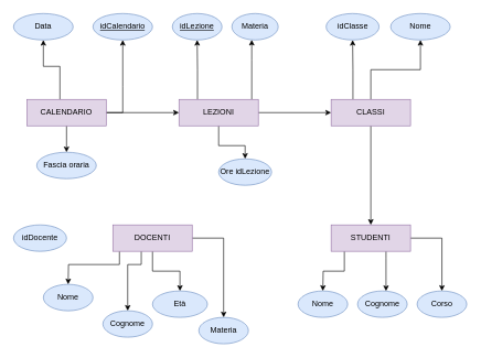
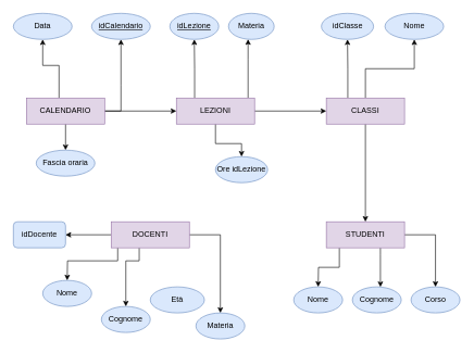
- <mxCell id="31" value="idDocente" style="ellipse;whiteSpace=wrap;html=1;rounded=0;fillColor=#dae8fc;strokeColor=#6c8ebf;" parent="1" vertex="1"><mxGeometry x="20" y="340" width="80" height="40" as="geometry" /></mxCell>
+ <mxCell id="31" value="idDocente" style="whiteSpace=wrap;html=1;fillColor=#dae8fc;strokeColor=#6c8ebf;rounded=1;" parent="1" vertex="1"><mxGeometry x="20" y="340" width="80" height="40" as="geometry" /></mxCell>
- <mxCell id="16" value="" style="edgeStyle=orthogonalEdgeStyle;rounded=0;orthogonalLoop=1;jettySize=auto;html=1;" parent="1" source="20" target="34" edge="1"><mxGeometry relative="1" as="geometry" /></mxCell>
+ <mxCell id="16" value="" style="edgeStyle=orthogonalEdgeStyle;rounded=0;orthogonalLoop=1;jettySize=auto;html=1;" parent="1" source="20" target="31" edge="1"><mxGeometry relative="1" as="geometry" /></mxCell>
